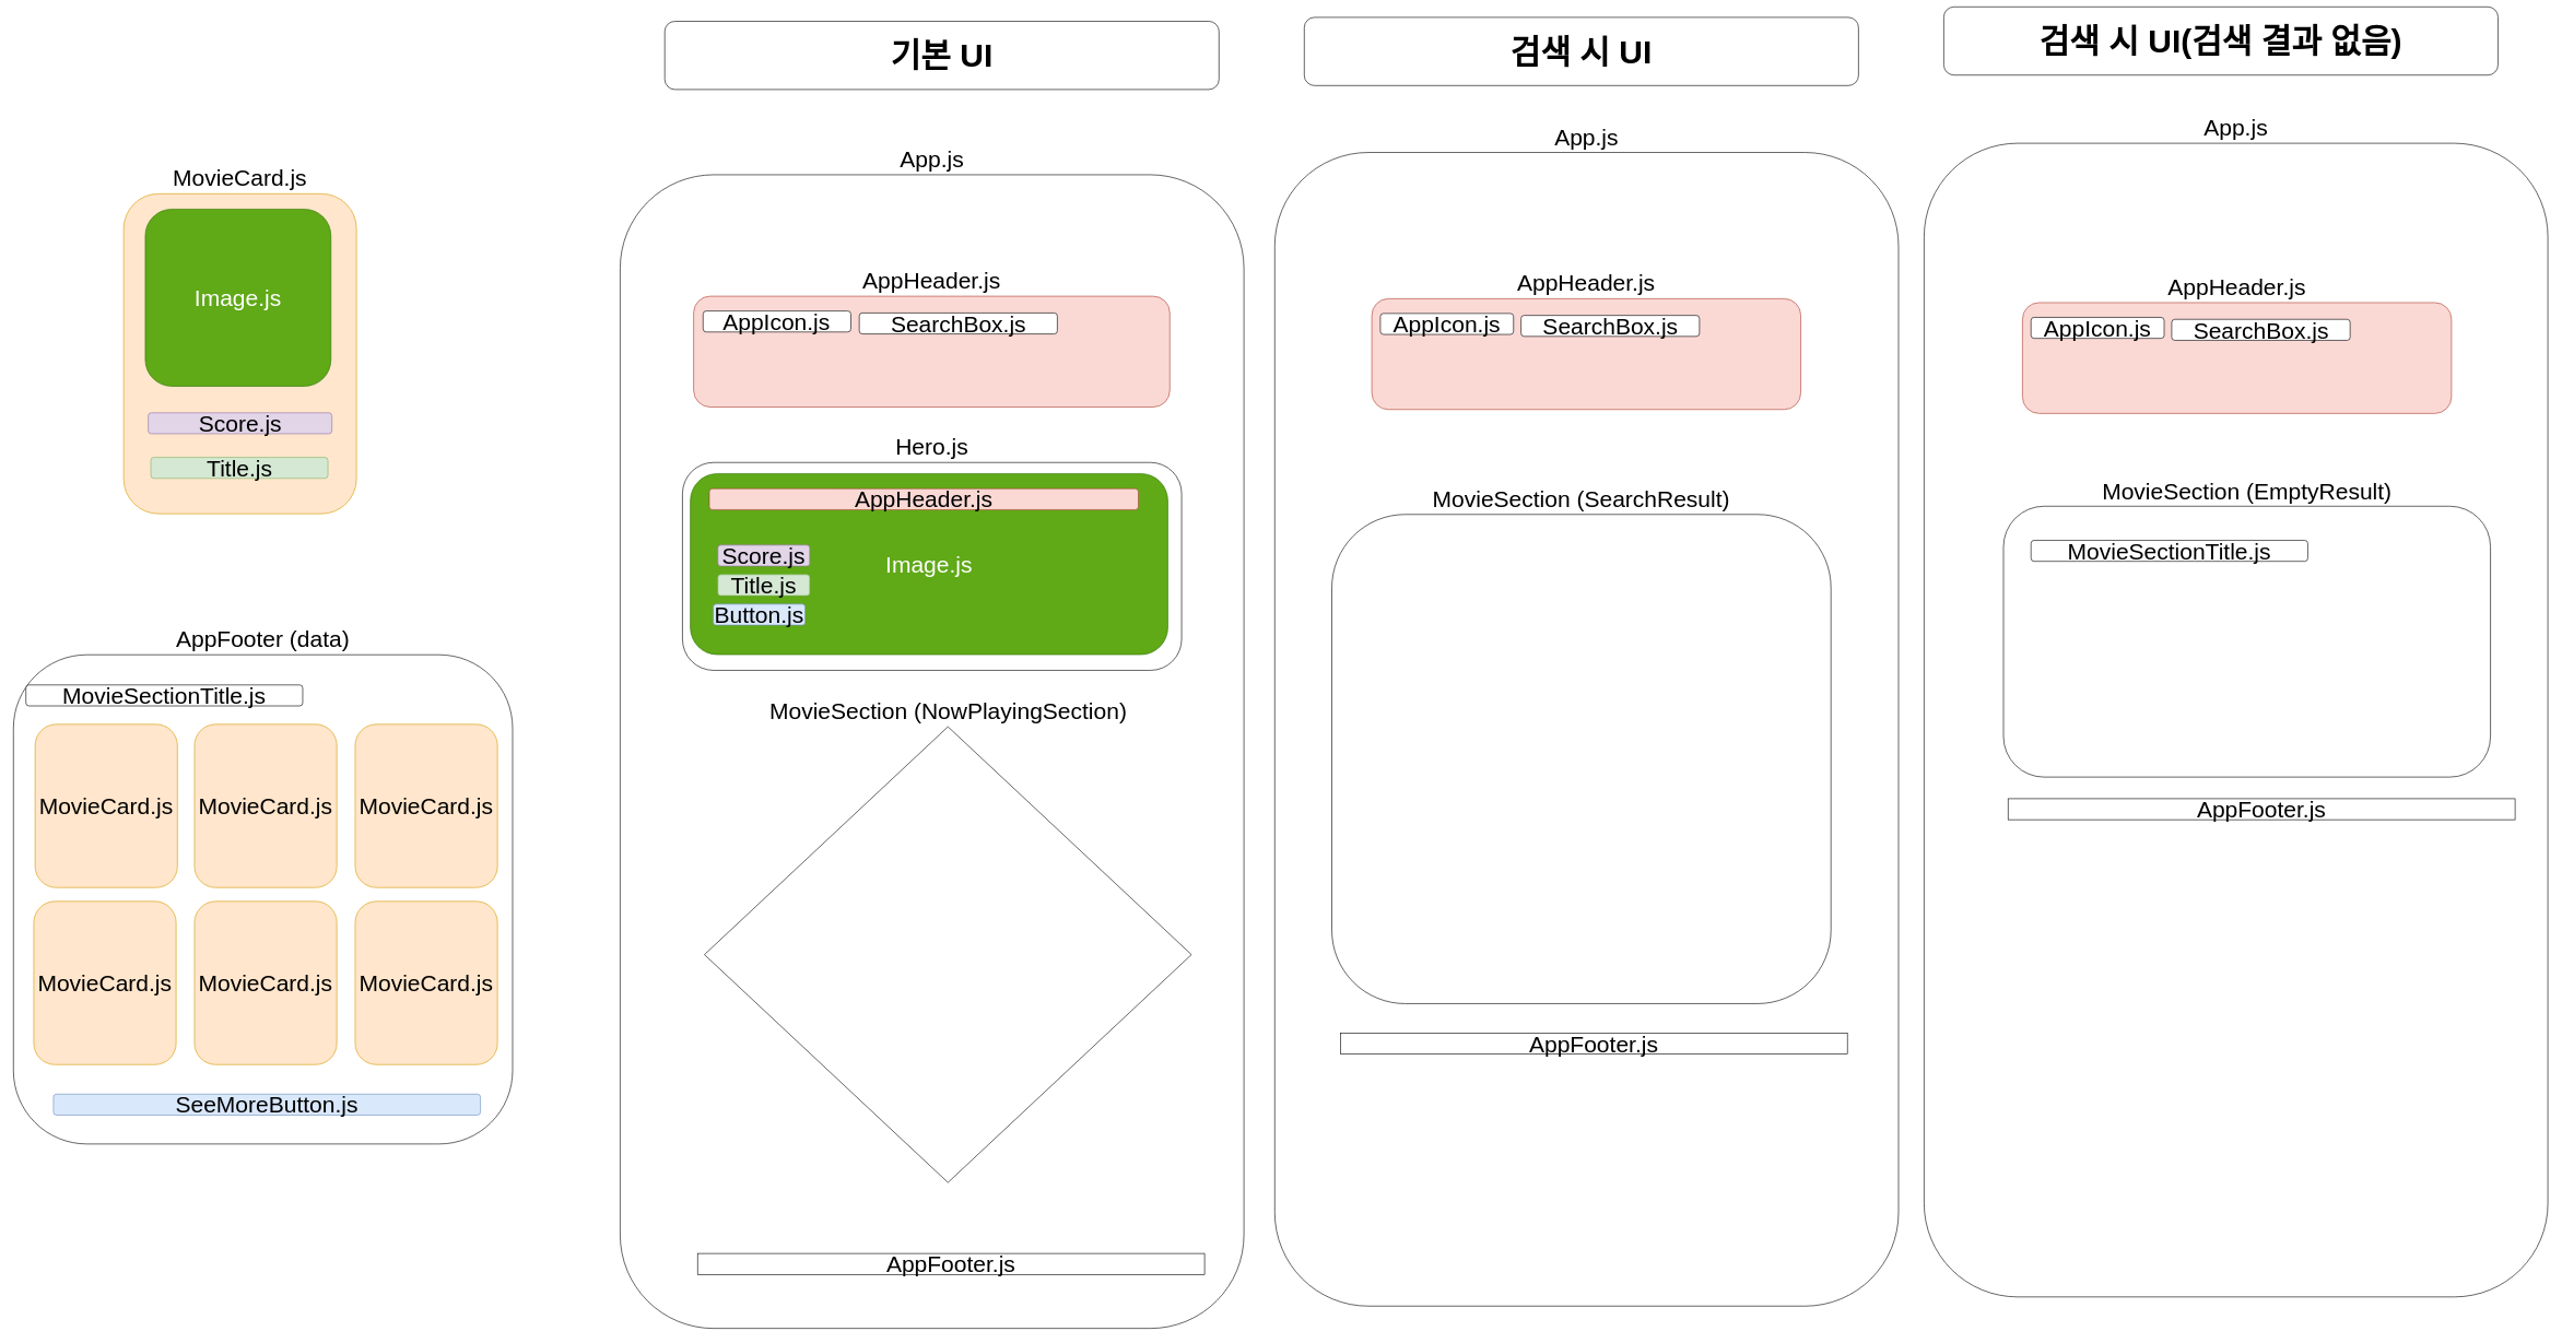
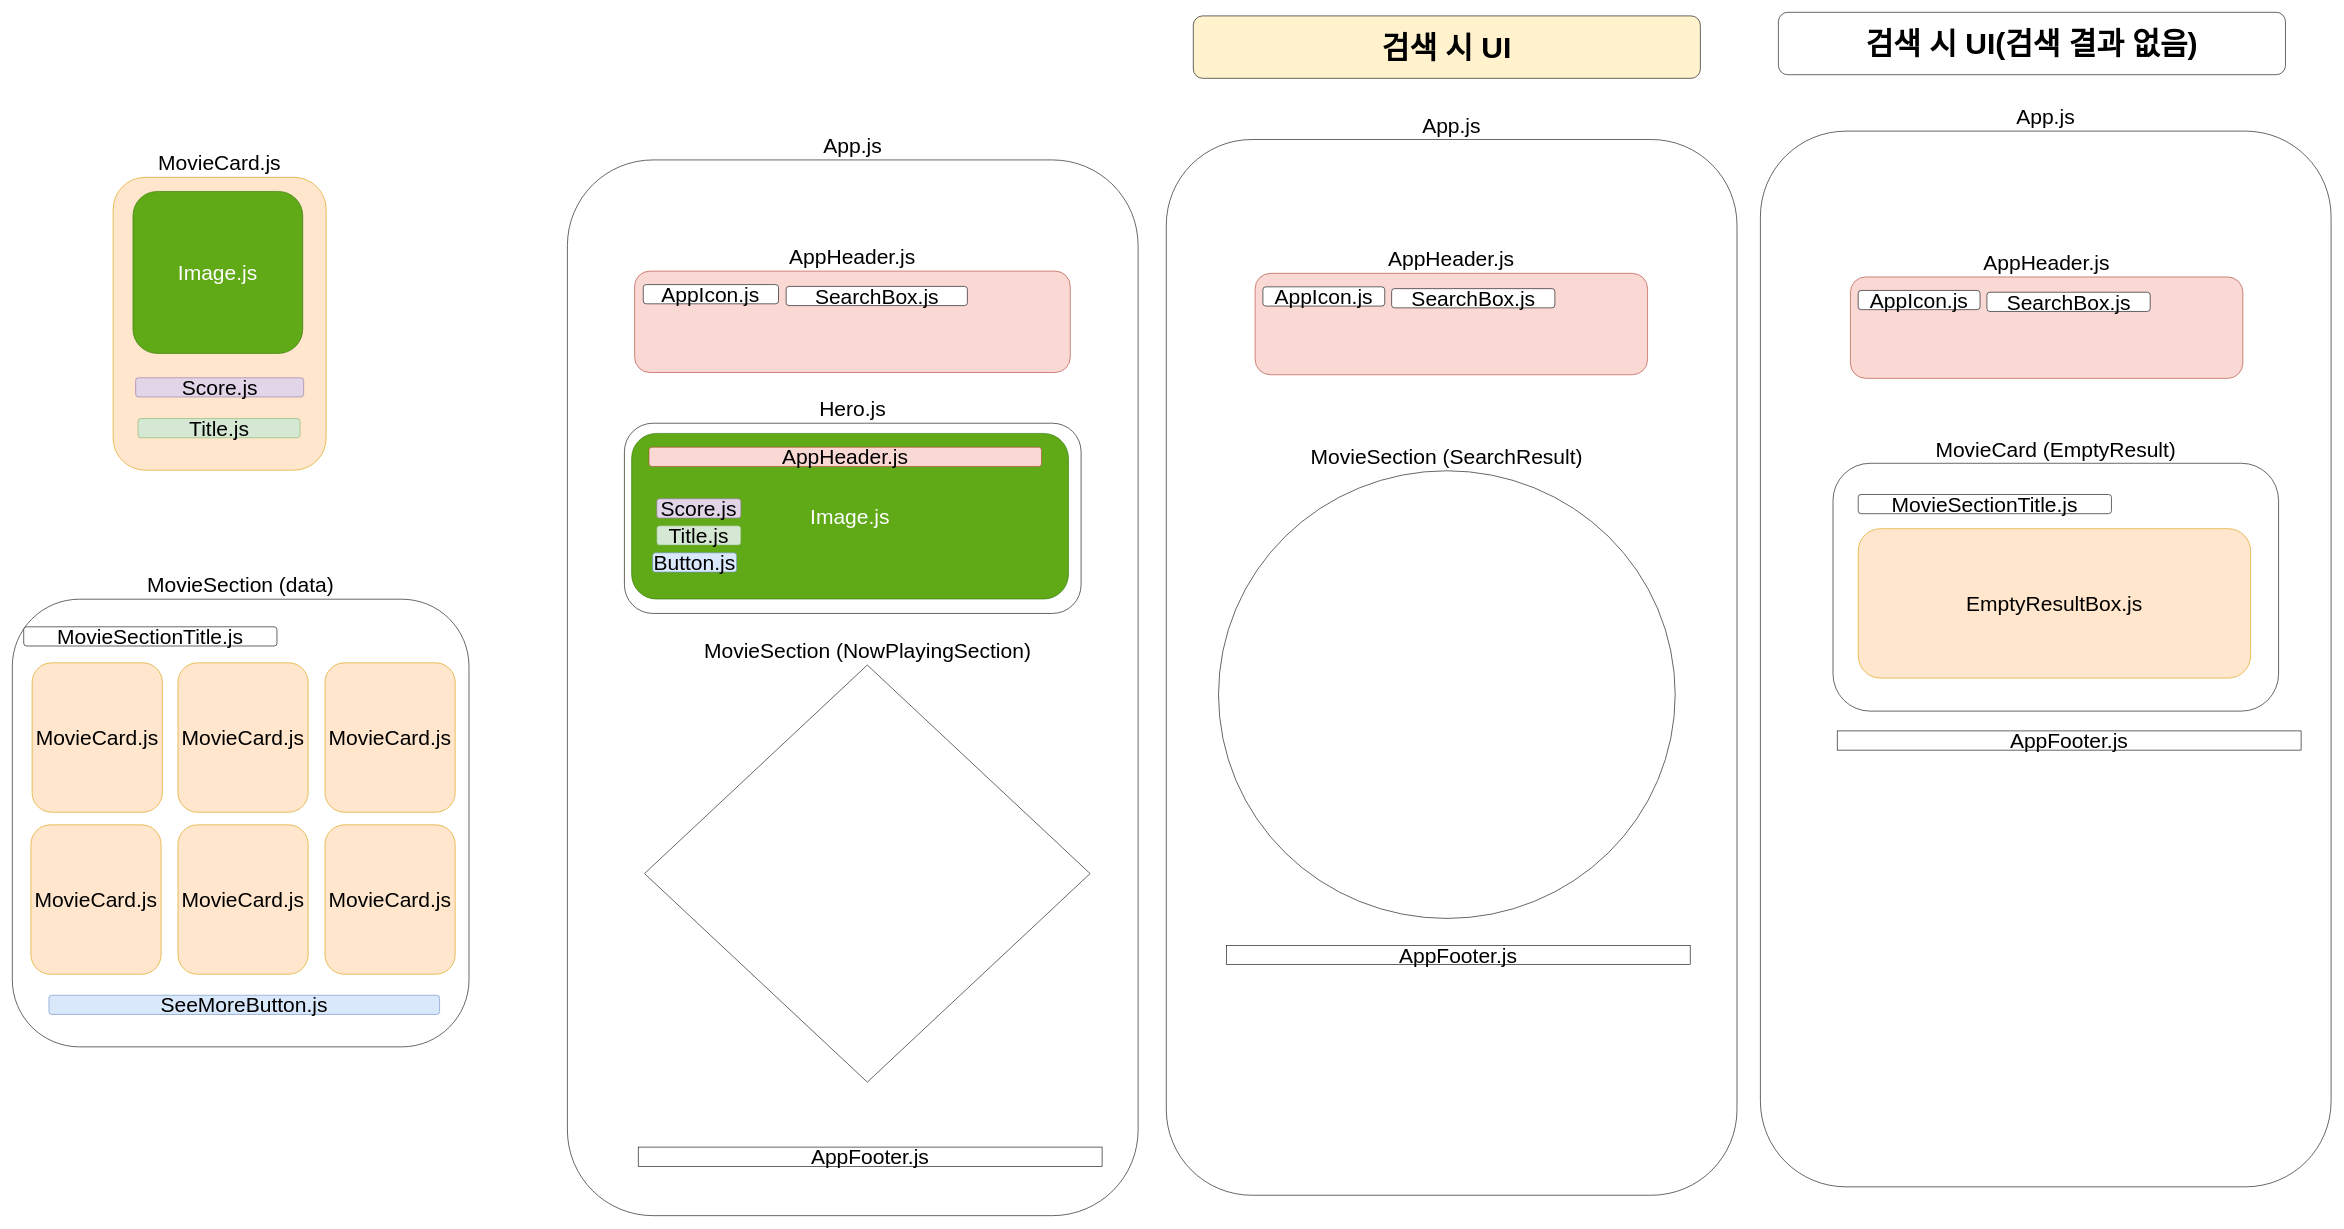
- <mxCell id="49" value="&lt;span style=&quot;font-size: 50px;&quot;&gt;&lt;b&gt;검색 시 UI(검색 결과 없음)&lt;/b&gt;&lt;/span&gt;" style="rounded=1;whiteSpace=wrap;html=1;fontSize=35;" vertex="1" parent="1"><mxGeometry x="2963" y="10" width="845" height="104" as="geometry" /></mxCell>
+ <mxCell id="49" value="&lt;span style=&quot;font-size: 50px;&quot;&gt;&lt;b&gt;검색 시 UI(검색 결과 없음)&lt;/b&gt;&lt;/span&gt;" style="rounded=1;whiteSpace=wrap;html=1;fontSize=35;" vertex="1" parent="1"><mxGeometry x="2963" y="20" width="845" height="104" as="geometry" /></mxCell>
- <mxCell id="48" value="&lt;span style=&quot;font-size: 50px;&quot;&gt;&lt;b&gt;검색 시 UI&lt;/b&gt;&lt;/span&gt;" style="rounded=1;whiteSpace=wrap;html=1;fontSize=35;" vertex="1" parent="1"><mxGeometry x="1988" y="26" width="845" height="104" as="geometry" /></mxCell>
+ <mxCell id="48" value="&lt;span style=&quot;font-size: 50px;&quot;&gt;&lt;b&gt;검색 시 UI&lt;/b&gt;&lt;/span&gt;" style="rounded=1;whiteSpace=wrap;html=1;fontSize=35;fillColor=#fff2cc;" vertex="1" parent="1"><mxGeometry x="1988" y="26" width="845" height="104" as="geometry" /></mxCell>
- <mxCell id="47" value="&lt;b&gt;&lt;font style=&quot;font-size: 50px;&quot;&gt;기본 UI&lt;/font&gt;&lt;/b&gt;" style="rounded=1;whiteSpace=wrap;html=1;fontSize=35;" vertex="1" parent="1"><mxGeometry x="1013" y="32" width="845" height="104" as="geometry" /></mxCell>
- <mxCell id="7" value="MovieSection (EmptyResult)" style="rounded=1;whiteSpace=wrap;html=1;fontSize=35;labelPosition=center;verticalLabelPosition=top;align=center;verticalAlign=bottom;" vertex="1" parent="1"><mxGeometry x="3054" y="771.5" width="742.5" height="413" as="geometry" /></mxCell>
+ <mxCell id="7" value="MovieCard (EmptyResult)" style="rounded=1;whiteSpace=wrap;html=1;fontSize=35;labelPosition=center;verticalLabelPosition=top;align=center;verticalAlign=bottom;" vertex="1" parent="1"><mxGeometry x="3054" y="771.5" width="742.5" height="413" as="geometry" /></mxCell>
- <mxCell id="33" value="AppFooter (data)" style="rounded=1;whiteSpace=wrap;html=1;fontSize=35;labelPosition=center;verticalLabelPosition=top;align=center;verticalAlign=bottom;" vertex="1" parent="32"><mxGeometry width="761" height="746" as="geometry" /></mxCell>
+ <mxCell id="33" value="MovieSection (data)" style="rounded=1;whiteSpace=wrap;html=1;fontSize=35;labelPosition=center;verticalLabelPosition=top;align=center;verticalAlign=bottom;" vertex="1" parent="32"><mxGeometry width="761" height="746" as="geometry" /></mxCell>
+ <mxCell id="10" value="EmptyResultBox.js" style="rounded=1;whiteSpace=wrap;html=1;fontSize=35;fillColor=#ffe6cc;strokeColor=#d79b00;" vertex="1" parent="1"><mxGeometry x="3096" y="880.5" width="654" height="249" as="geometry" /></mxCell>
- <mxCell id="6" value="MovieSection (SearchResult)" style="rounded=1;whiteSpace=wrap;html=1;fontSize=35;labelPosition=center;verticalLabelPosition=top;align=center;verticalAlign=bottom;" vertex="1" parent="1"><mxGeometry x="2030" y="784" width="761" height="746" as="geometry" /></mxCell>
+ <mxCell id="6" value="MovieSection (SearchResult)" style="ellipse;whiteSpace=wrap;html=1;fontSize=35;labelPosition=center;verticalLabelPosition=top;align=center;verticalAlign=bottom;" vertex="1" parent="1"><mxGeometry x="2030" y="784" width="761" height="746" as="geometry" /></mxCell>
- <mxCell id="41" value="SeeMoreButton.js" style="rounded=1;whiteSpace=wrap;html=1;fontSize=35;fillColor=#dae8fc;strokeColor=#6c8ebf;" vertex="1" parent="32"><mxGeometry x="61" y="670" width="651" height="32" as="geometry" /></mxCell>
+ <mxCell id="41" value="SeeMoreButton.js" style="rounded=1;whiteSpace=wrap;html=1;fontSize=35;fillColor=#dae8fc;strokeColor=#6c8ebf;" vertex="1" parent="32"><mxGeometry x="61" y="660" width="651" height="32" as="geometry" /></mxCell>
